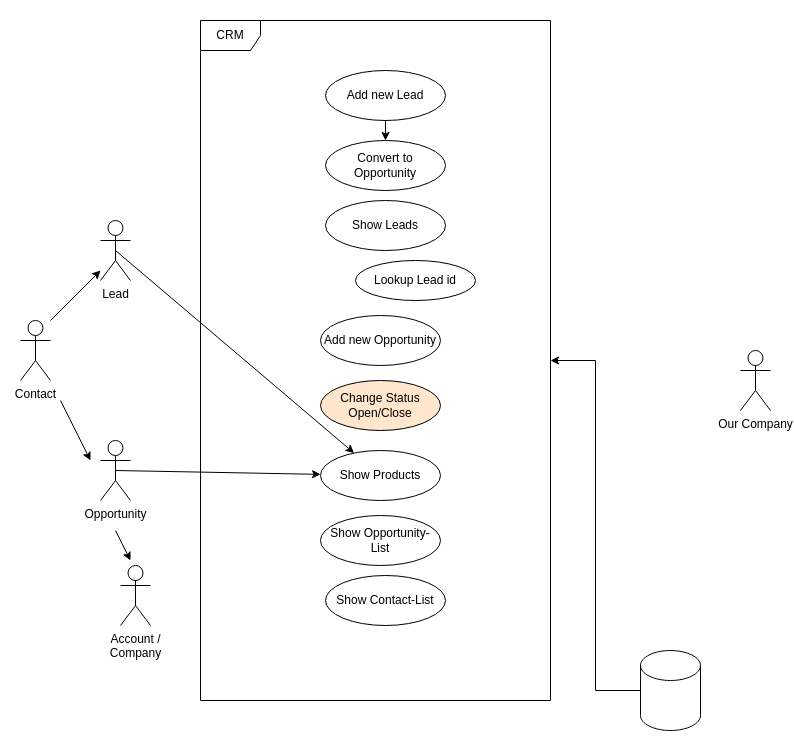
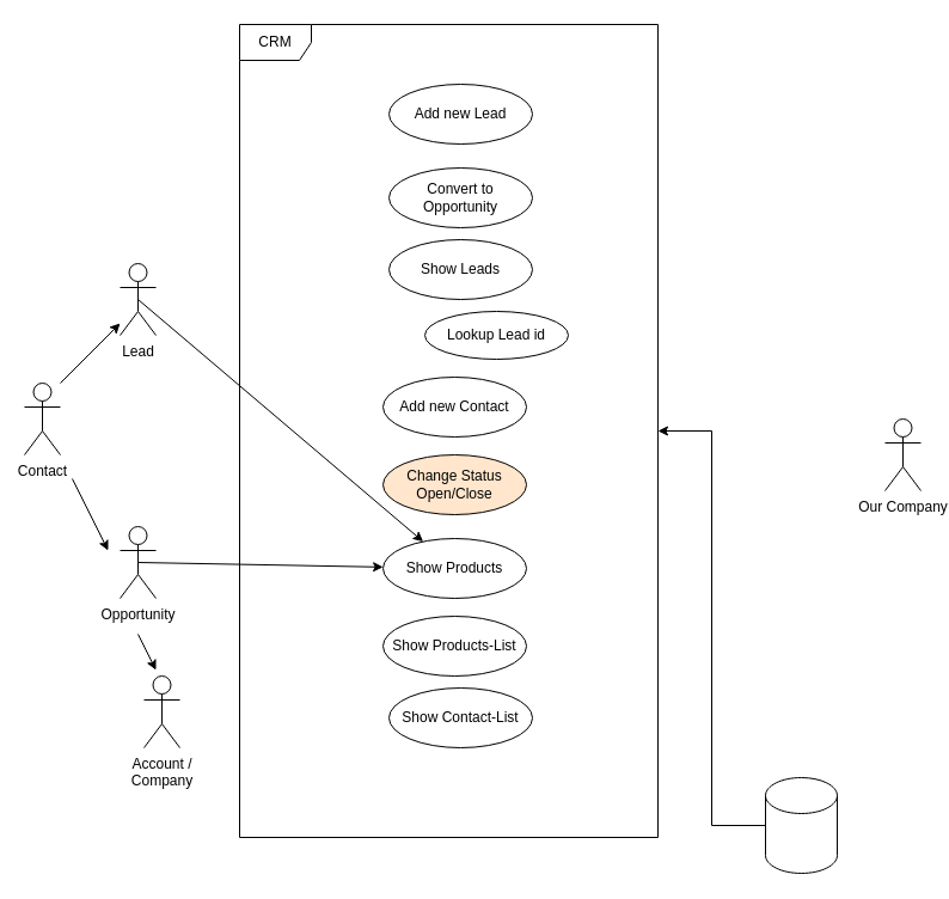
- <mxCell id="12" value="" style="endArrow=classic;html=1;entryX=0.5;entryY=0;entryDx=0;entryDy=0;" parent="1" source="10" target="11" edge="1"><mxGeometry width="50" height="50" relative="1" as="geometry"><mxPoint x="390" y="420" as="sourcePoint" /><mxPoint x="440" y="370" as="targetPoint" /></mxGeometry></mxCell>
- <mxCell id="17" value="Add new Opportunity" style="ellipse;whiteSpace=wrap;html=1;" parent="1" vertex="1"><mxGeometry x="320" y="315" width="120" height="50" as="geometry" /></mxCell>
+ <mxCell id="17" value="Add new Contact" style="ellipse;whiteSpace=wrap;html=1;" parent="1" vertex="1"><mxGeometry x="320" y="315" width="120" height="50" as="geometry" /></mxCell>
- <mxCell id="22" value="Show Opportunity-List" style="ellipse;whiteSpace=wrap;html=1;" parent="1" vertex="1"><mxGeometry x="320" y="515" width="120" height="50" as="geometry" /></mxCell>
+ <mxCell id="22" value="Show Products-List" style="ellipse;whiteSpace=wrap;html=1;" parent="1" vertex="1"><mxGeometry x="320" y="515" width="120" height="50" as="geometry" /></mxCell>
